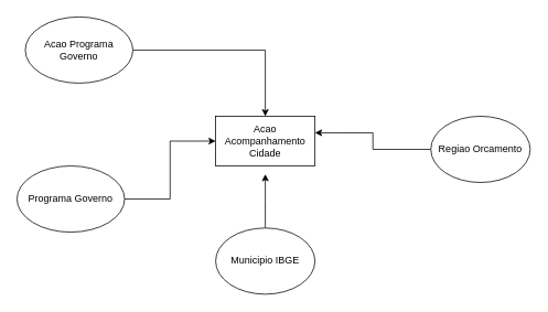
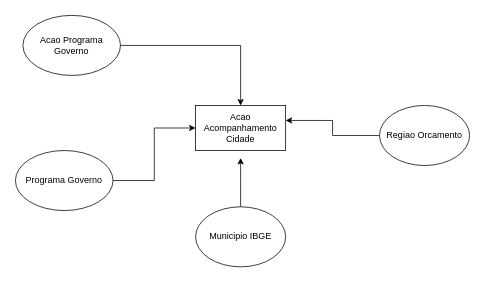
- <mxCell id="8" value="Regiao Orcamento" style="ellipse;whiteSpace=wrap;html=1;" vertex="1" parent="1"><mxGeometry x="520" y="140" width="120" height="80" as="geometry" /></mxCell>
+ <mxCell id="8" value="Regiao Orcamento" style="ellipse;whiteSpace=wrap;html=1;" vertex="1" parent="1"><mxGeometry x="505" y="140" width="120" height="80" as="geometry" /></mxCell>
